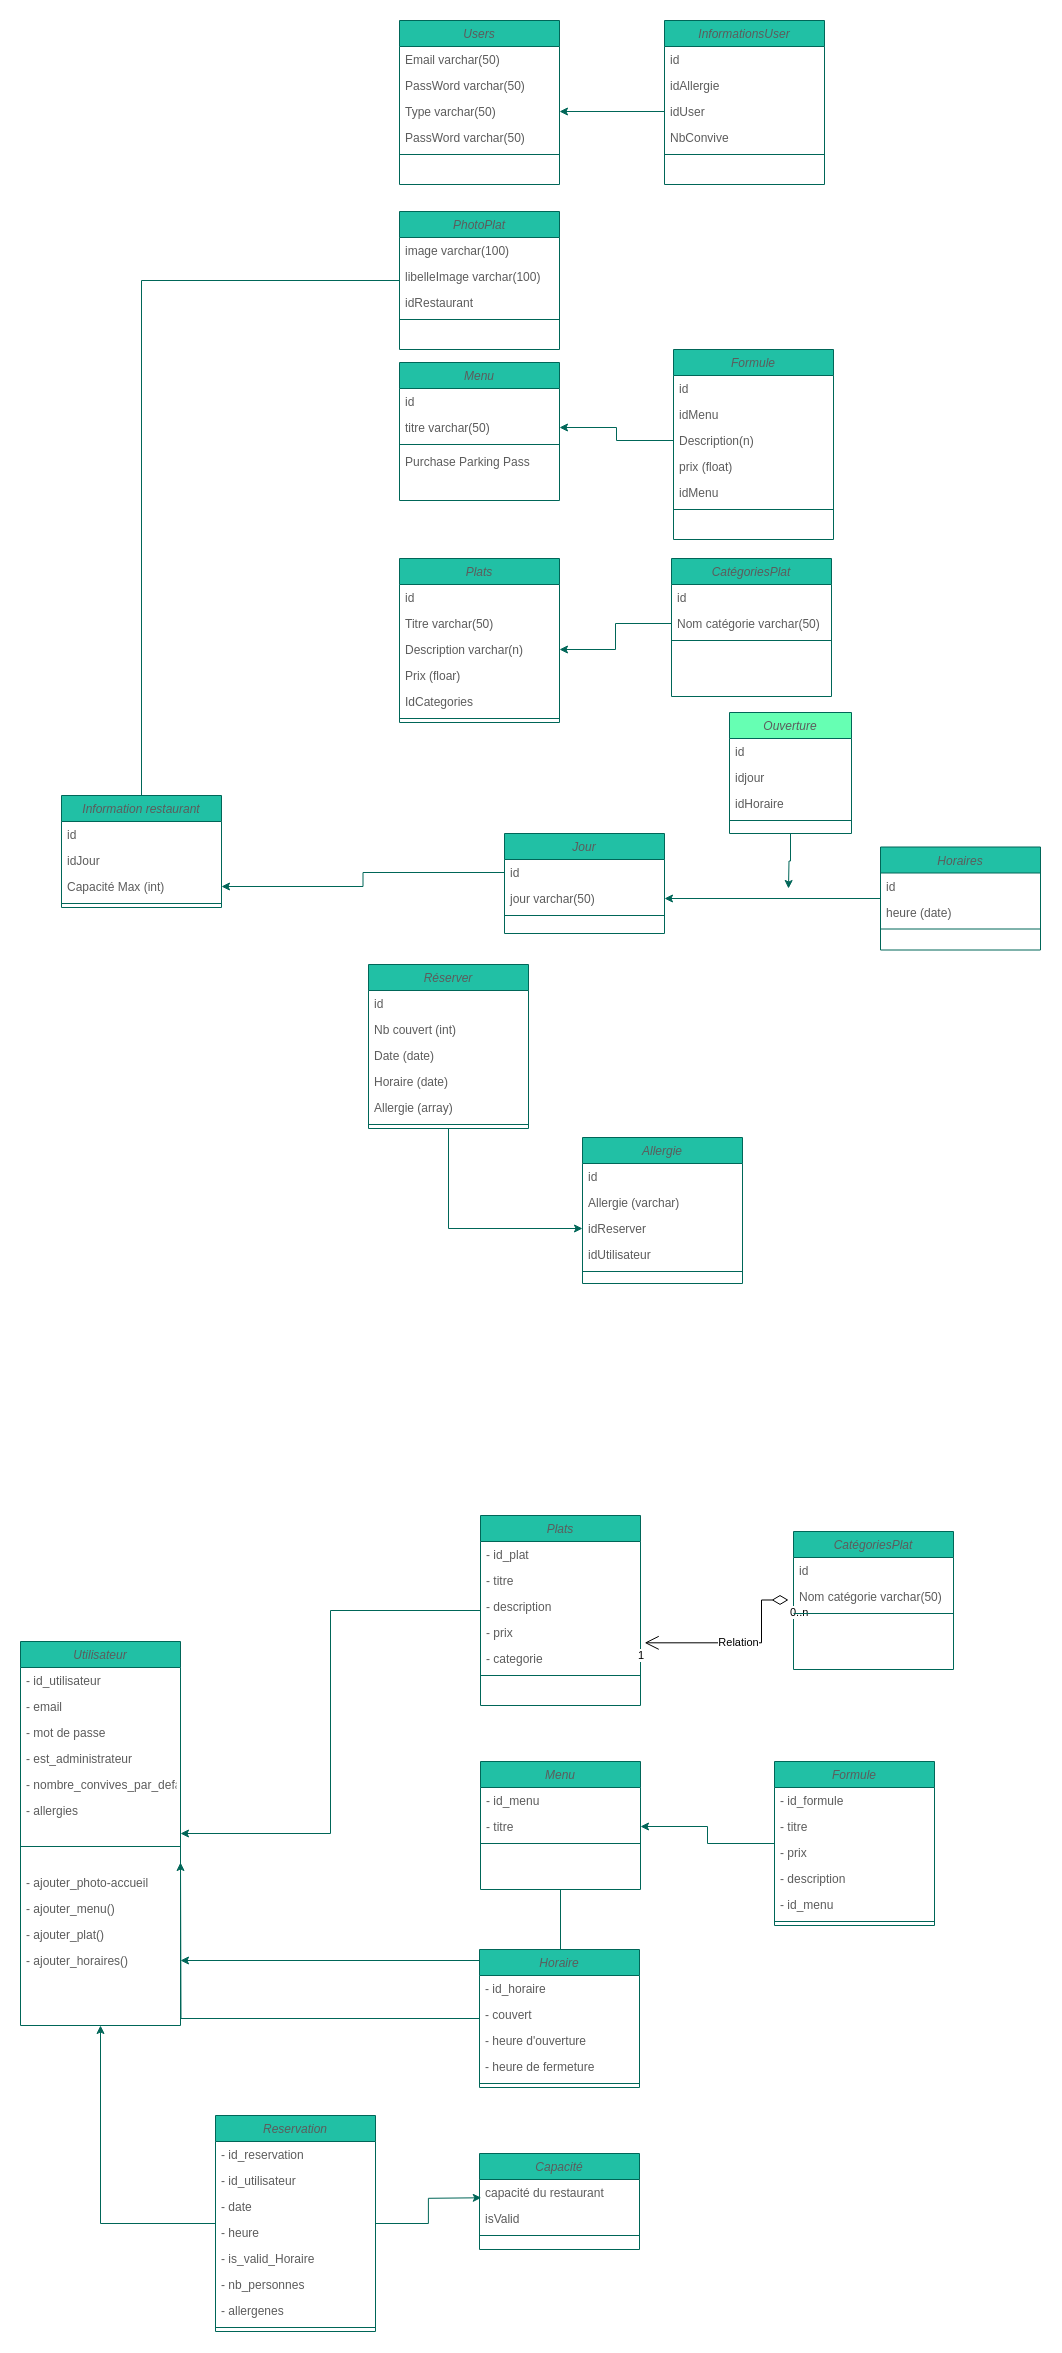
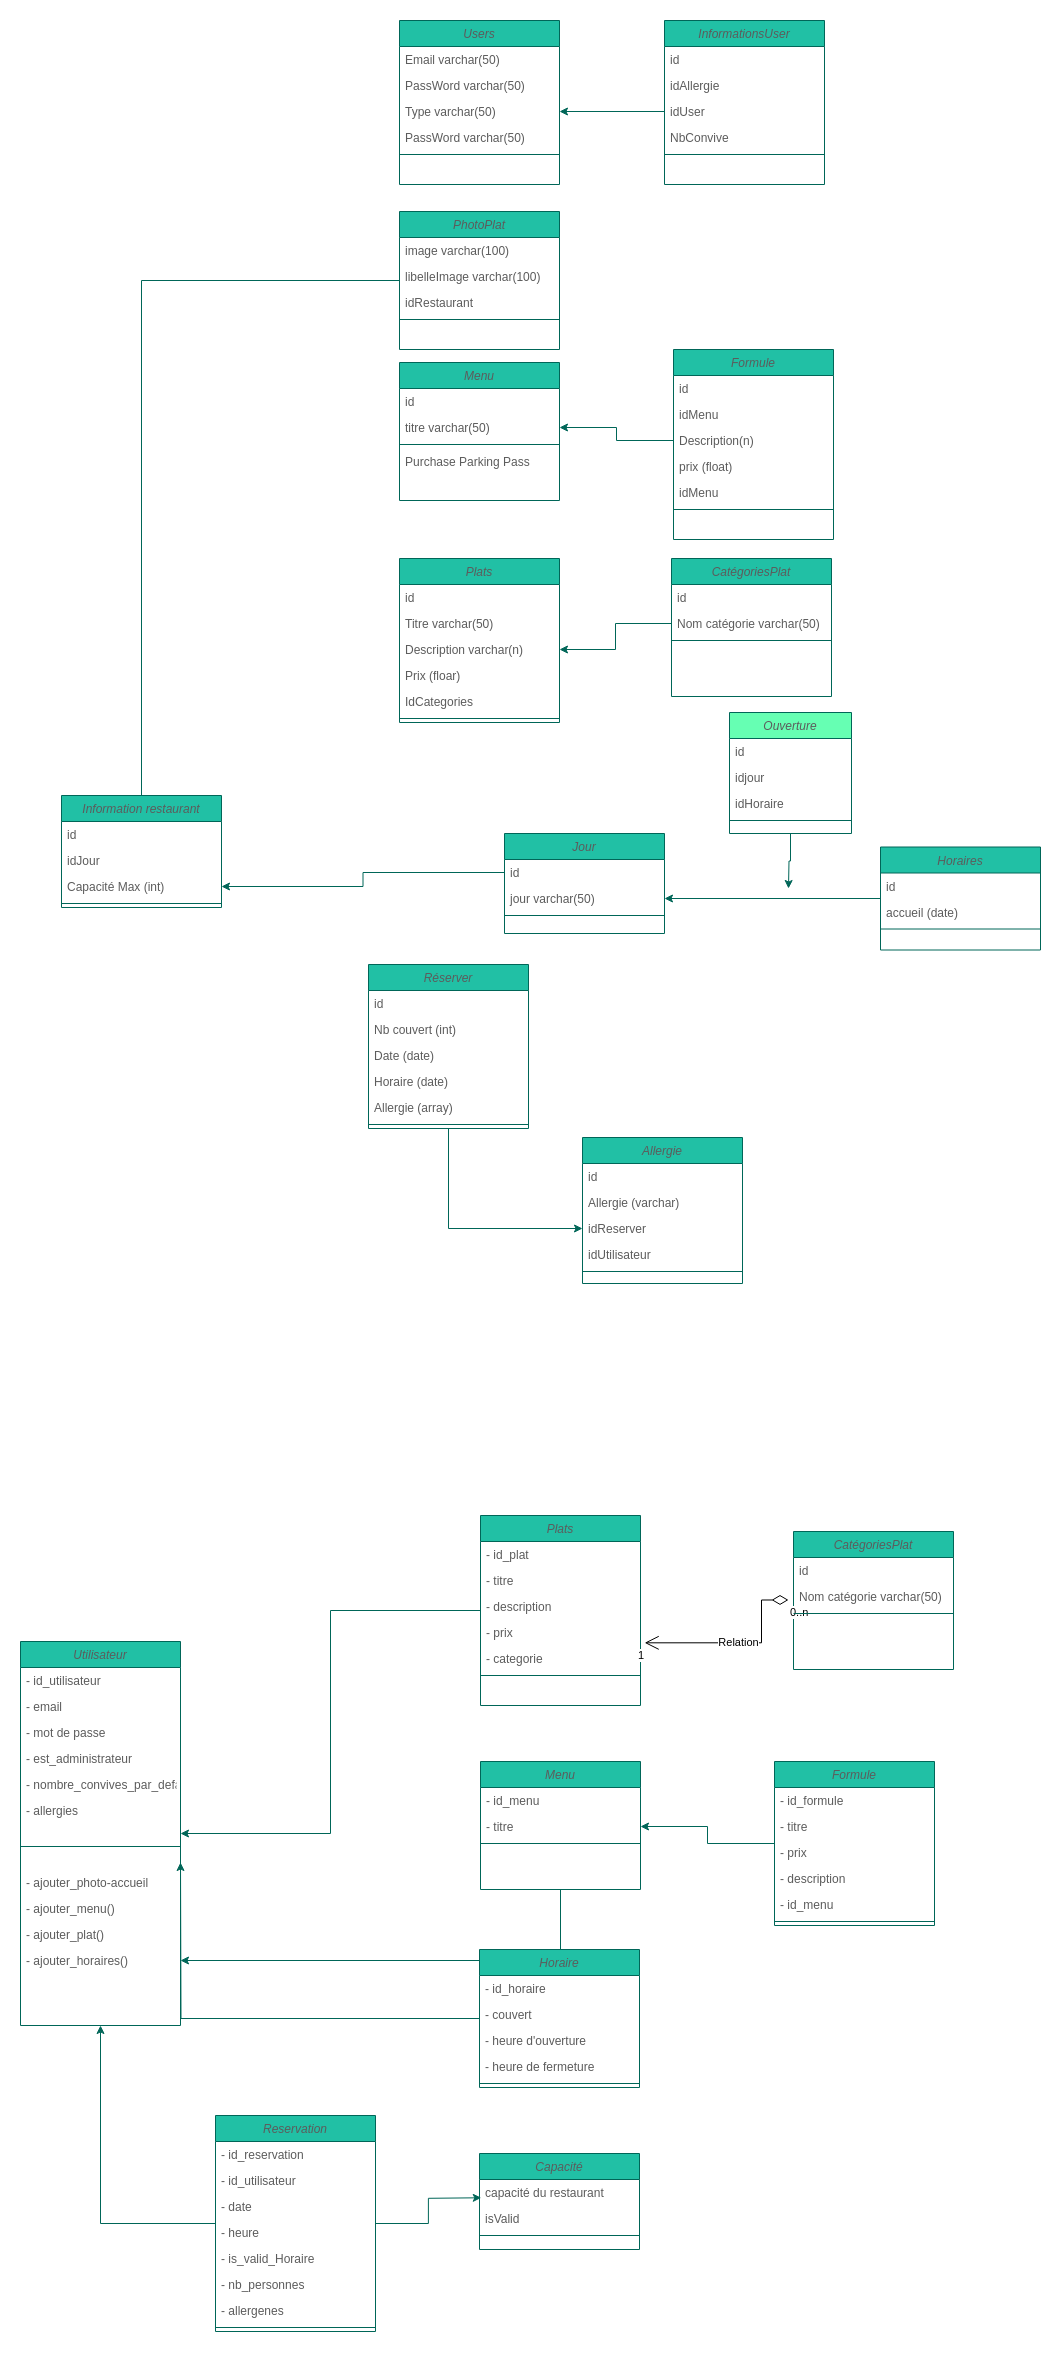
- <mxCell id="44" value="heure (date)" style="text;align=left;verticalAlign=top;spacingLeft=4;spacingRight=4;overflow=hidden;rotatable=0;points=[[0,0.5],[1,0.5]];portConstraint=eastwest;rounded=0;shadow=0;html=0;labelBackgroundColor=none;fontColor=#5C5C5C;" vertex="1" parent="42"><mxGeometry y="52" width="160" height="26" as="geometry" /></mxCell>
+ <mxCell id="44" value="accueil (date)" style="text;align=left;verticalAlign=top;spacingLeft=4;spacingRight=4;overflow=hidden;rotatable=0;points=[[0,0.5],[1,0.5]];portConstraint=eastwest;rounded=0;shadow=0;html=0;labelBackgroundColor=none;fontColor=#5C5C5C;" vertex="1" parent="42"><mxGeometry y="52" width="160" height="26" as="geometry" /></mxCell>
